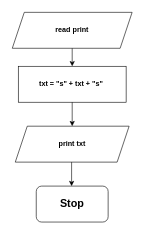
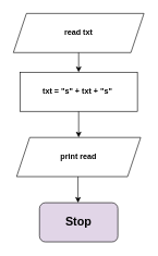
- <mxCell id="2" value="&lt;b&gt;read print&lt;/b&gt;" style="shape=parallelogram;perimeter=parallelogramPerimeter;whiteSpace=wrap;html=1;fixedSize=1;" parent="1" vertex="1"><mxGeometry x="20" y="20" width="200" height="60" as="geometry" /></mxCell>
+ <mxCell id="2" value="&lt;b&gt;read txt&lt;/b&gt;" style="shape=parallelogram;perimeter=parallelogramPerimeter;whiteSpace=wrap;html=1;fixedSize=1;" parent="1" vertex="1"><mxGeometry x="20" y="20" width="200" height="60" as="geometry" /></mxCell>
- <mxCell id="5" value="&lt;b&gt;print txt&lt;/b&gt;" style="shape=parallelogram;perimeter=parallelogramPerimeter;whiteSpace=wrap;html=1;fixedSize=1;" parent="1" vertex="1"><mxGeometry x="25" y="210" width="190" height="60" as="geometry" /></mxCell>
+ <mxCell id="5" value="&lt;b&gt;print read&lt;/b&gt;" style="shape=parallelogram;perimeter=parallelogramPerimeter;whiteSpace=wrap;html=1;fixedSize=1;" parent="1" vertex="1"><mxGeometry x="25" y="210" width="190" height="60" as="geometry" /></mxCell>
- <mxCell id="4" value="&lt;b&gt;&lt;font style=&quot;font-size: 18px&quot;&gt;Stop&lt;/font&gt;&lt;/b&gt;" style="rounded=1;whiteSpace=wrap;html=1;" parent="1" vertex="1"><mxGeometry x="60" y="310" width="120" height="60" as="geometry" /></mxCell>
+ <mxCell id="4" value="&lt;b&gt;&lt;font style=&quot;font-size: 18px&quot;&gt;Stop&lt;/font&gt;&lt;/b&gt;" style="rounded=1;whiteSpace=wrap;html=1;fillColor=#e1d5e7;" parent="1" vertex="1"><mxGeometry x="60" y="310" width="120" height="60" as="geometry" /></mxCell>
